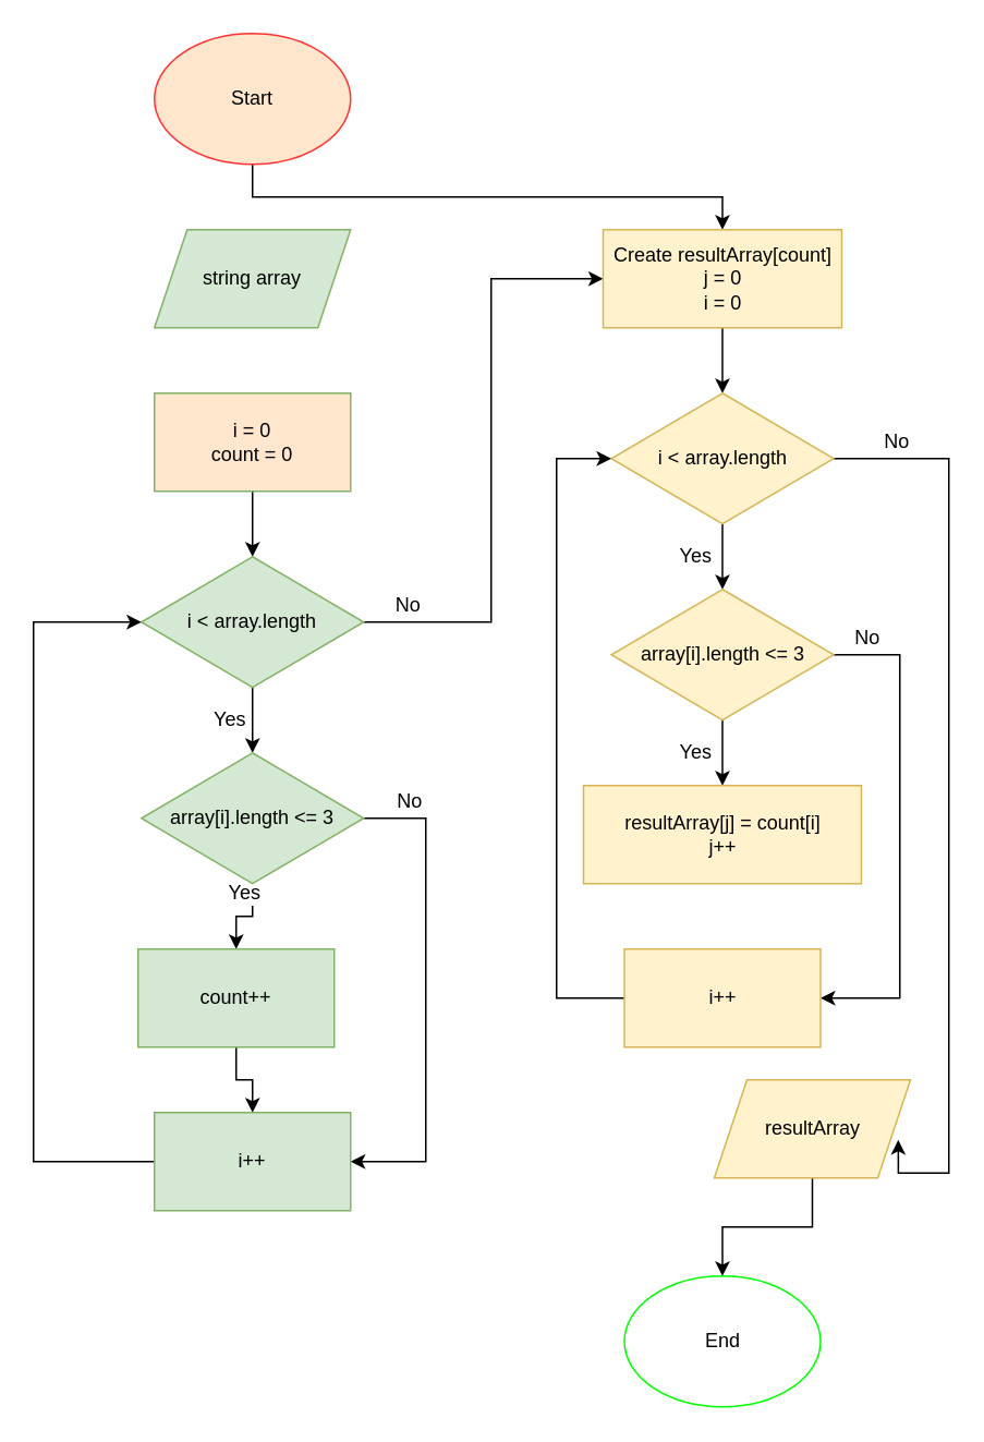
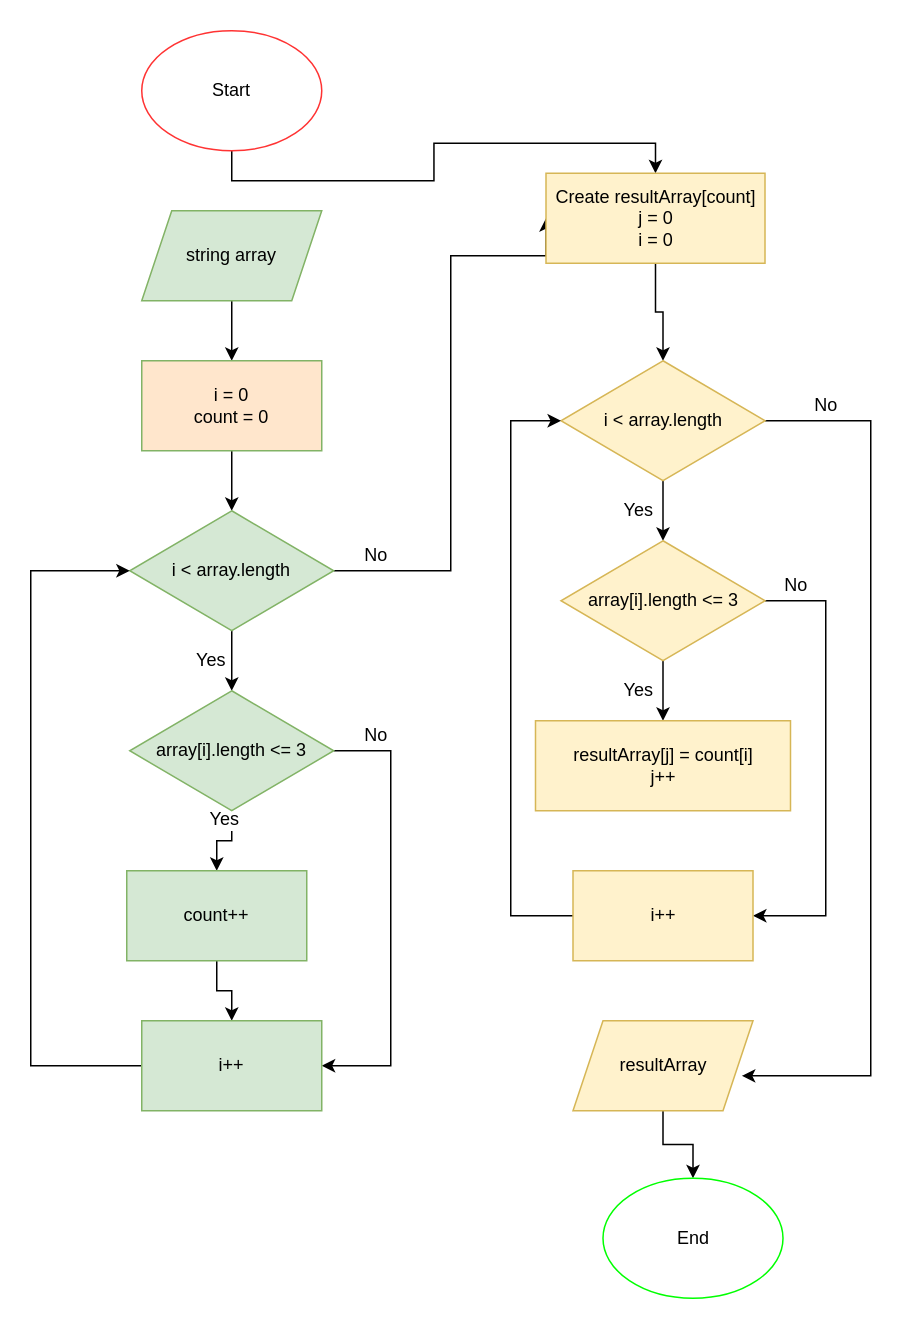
- <mxCell id="3" value="Start" style="ellipse;whiteSpace=wrap;html=1;strokeColor=#FF3333;fillColor=#ffe6cc;" parent="1" vertex="1"><mxGeometry x="94" y="20" width="120" height="80" as="geometry" /></mxCell>
+ <mxCell id="3" value="Start" style="ellipse;whiteSpace=wrap;html=1;strokeColor=#FF3333;" parent="1" vertex="1"><mxGeometry x="94" y="20" width="120" height="80" as="geometry" /></mxCell>
- <mxCell id="19" value="Create resultArray[count]&lt;br&gt;j = 0&lt;br&gt;i = 0" style="rounded=0;whiteSpace=wrap;html=1;fillColor=#fff2cc;strokeColor=#d6b656;" vertex="1" parent="1"><mxGeometry x="368.5" y="140" width="146" height="60" as="geometry" /></mxCell>
+ <mxCell id="19" value="Create resultArray[count]&lt;br&gt;j = 0&lt;br&gt;i = 0" style="rounded=0;whiteSpace=wrap;html=1;fillColor=#fff2cc;strokeColor=#d6b656;" vertex="1" parent="1"><mxGeometry x="363.5" y="115" width="146" height="60" as="geometry" /></mxCell>
+ <mxCell id="4" style="edgeStyle=orthogonalEdgeStyle;rounded=0;orthogonalLoop=1;jettySize=auto;html=1;exitX=0.5;exitY=1;exitDx=0;exitDy=0;entryX=0.5;entryY=0;entryDx=0;entryDy=0;" parent="1" source="5" target="7" edge="1"><mxGeometry relative="1" as="geometry" /></mxCell>
- <mxCell id="30" value="resultArray" style="shape=parallelogram;perimeter=parallelogramPerimeter;whiteSpace=wrap;html=1;fixedSize=1;fillColor=#fff2cc;strokeColor=#d6b656;" vertex="1" parent="1"><mxGeometry x="436.5" y="660" width="120" height="60" as="geometry" /></mxCell>
+ <mxCell id="30" value="resultArray" style="shape=parallelogram;perimeter=parallelogramPerimeter;whiteSpace=wrap;html=1;fixedSize=1;fillColor=#fff2cc;strokeColor=#d6b656;" vertex="1" parent="1"><mxGeometry x="381.5" y="680" width="120" height="60" as="geometry" /></mxCell>
- <mxCell id="31" value="End" style="ellipse;whiteSpace=wrap;html=1;strokeColor=#00FF00;" vertex="1" parent="1"><mxGeometry x="381.5" y="780" width="120" height="80" as="geometry" /></mxCell>
+ <mxCell id="31" value="End" style="ellipse;whiteSpace=wrap;html=1;strokeColor=#00FF00;" vertex="1" parent="1"><mxGeometry x="401.5" y="785" width="120" height="80" as="geometry" /></mxCell>
